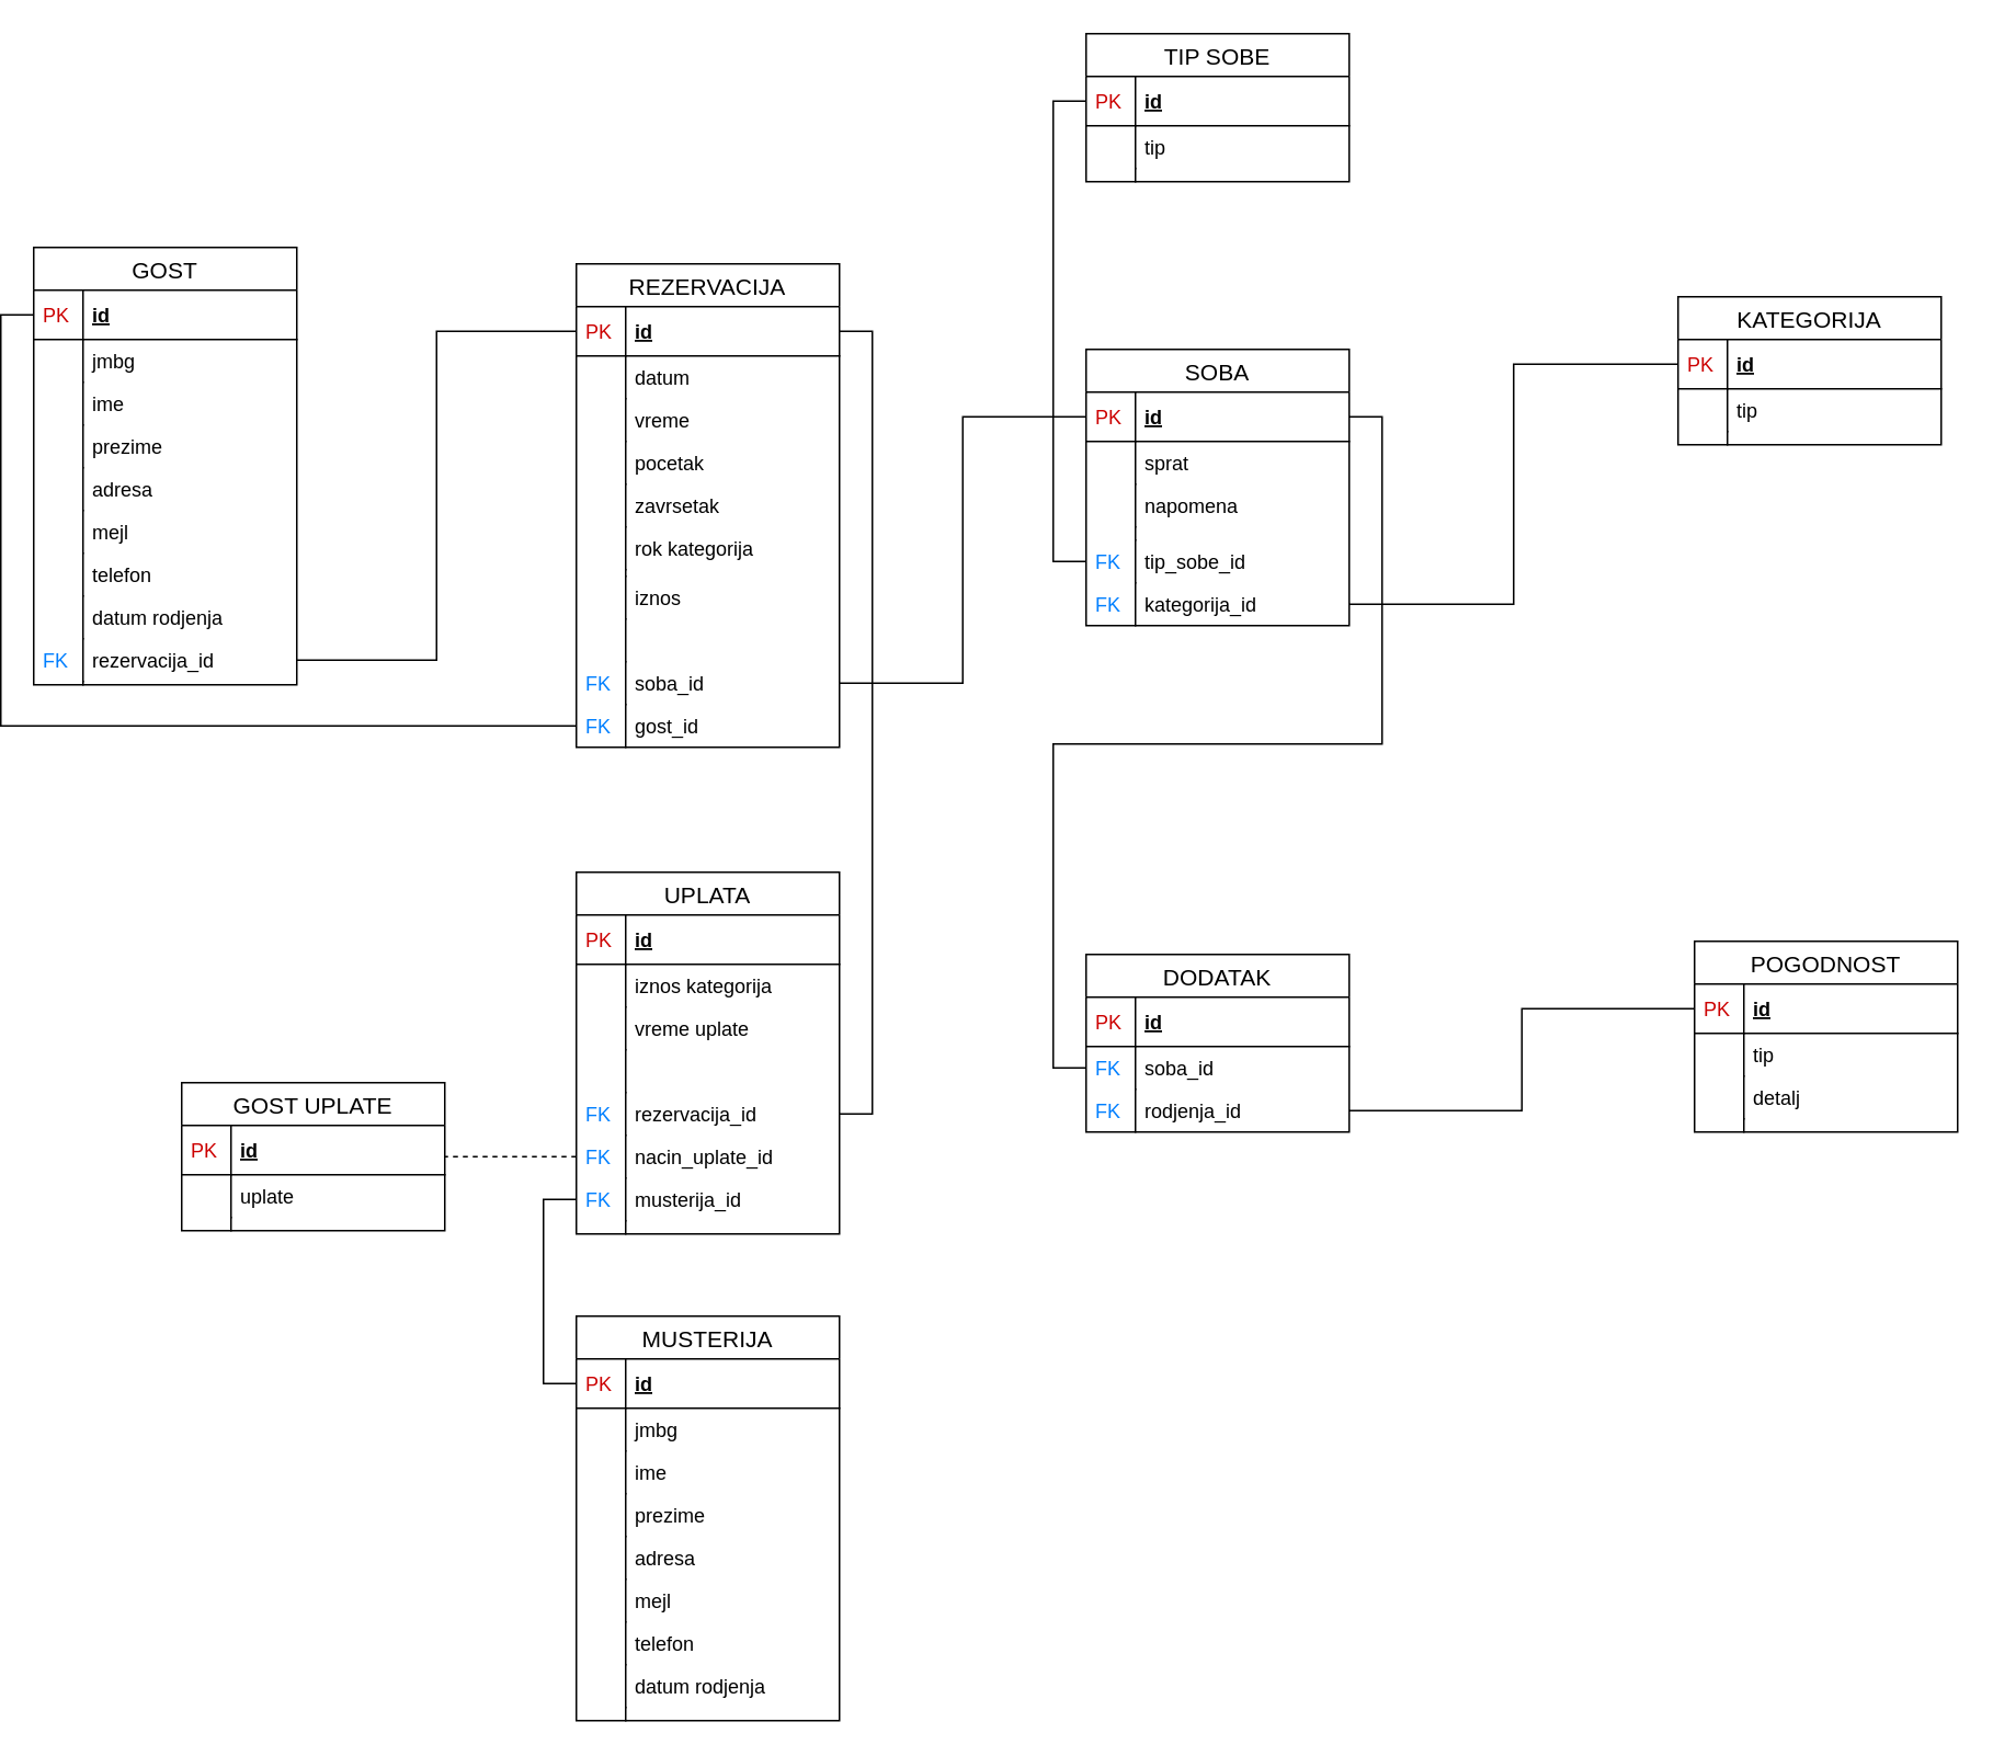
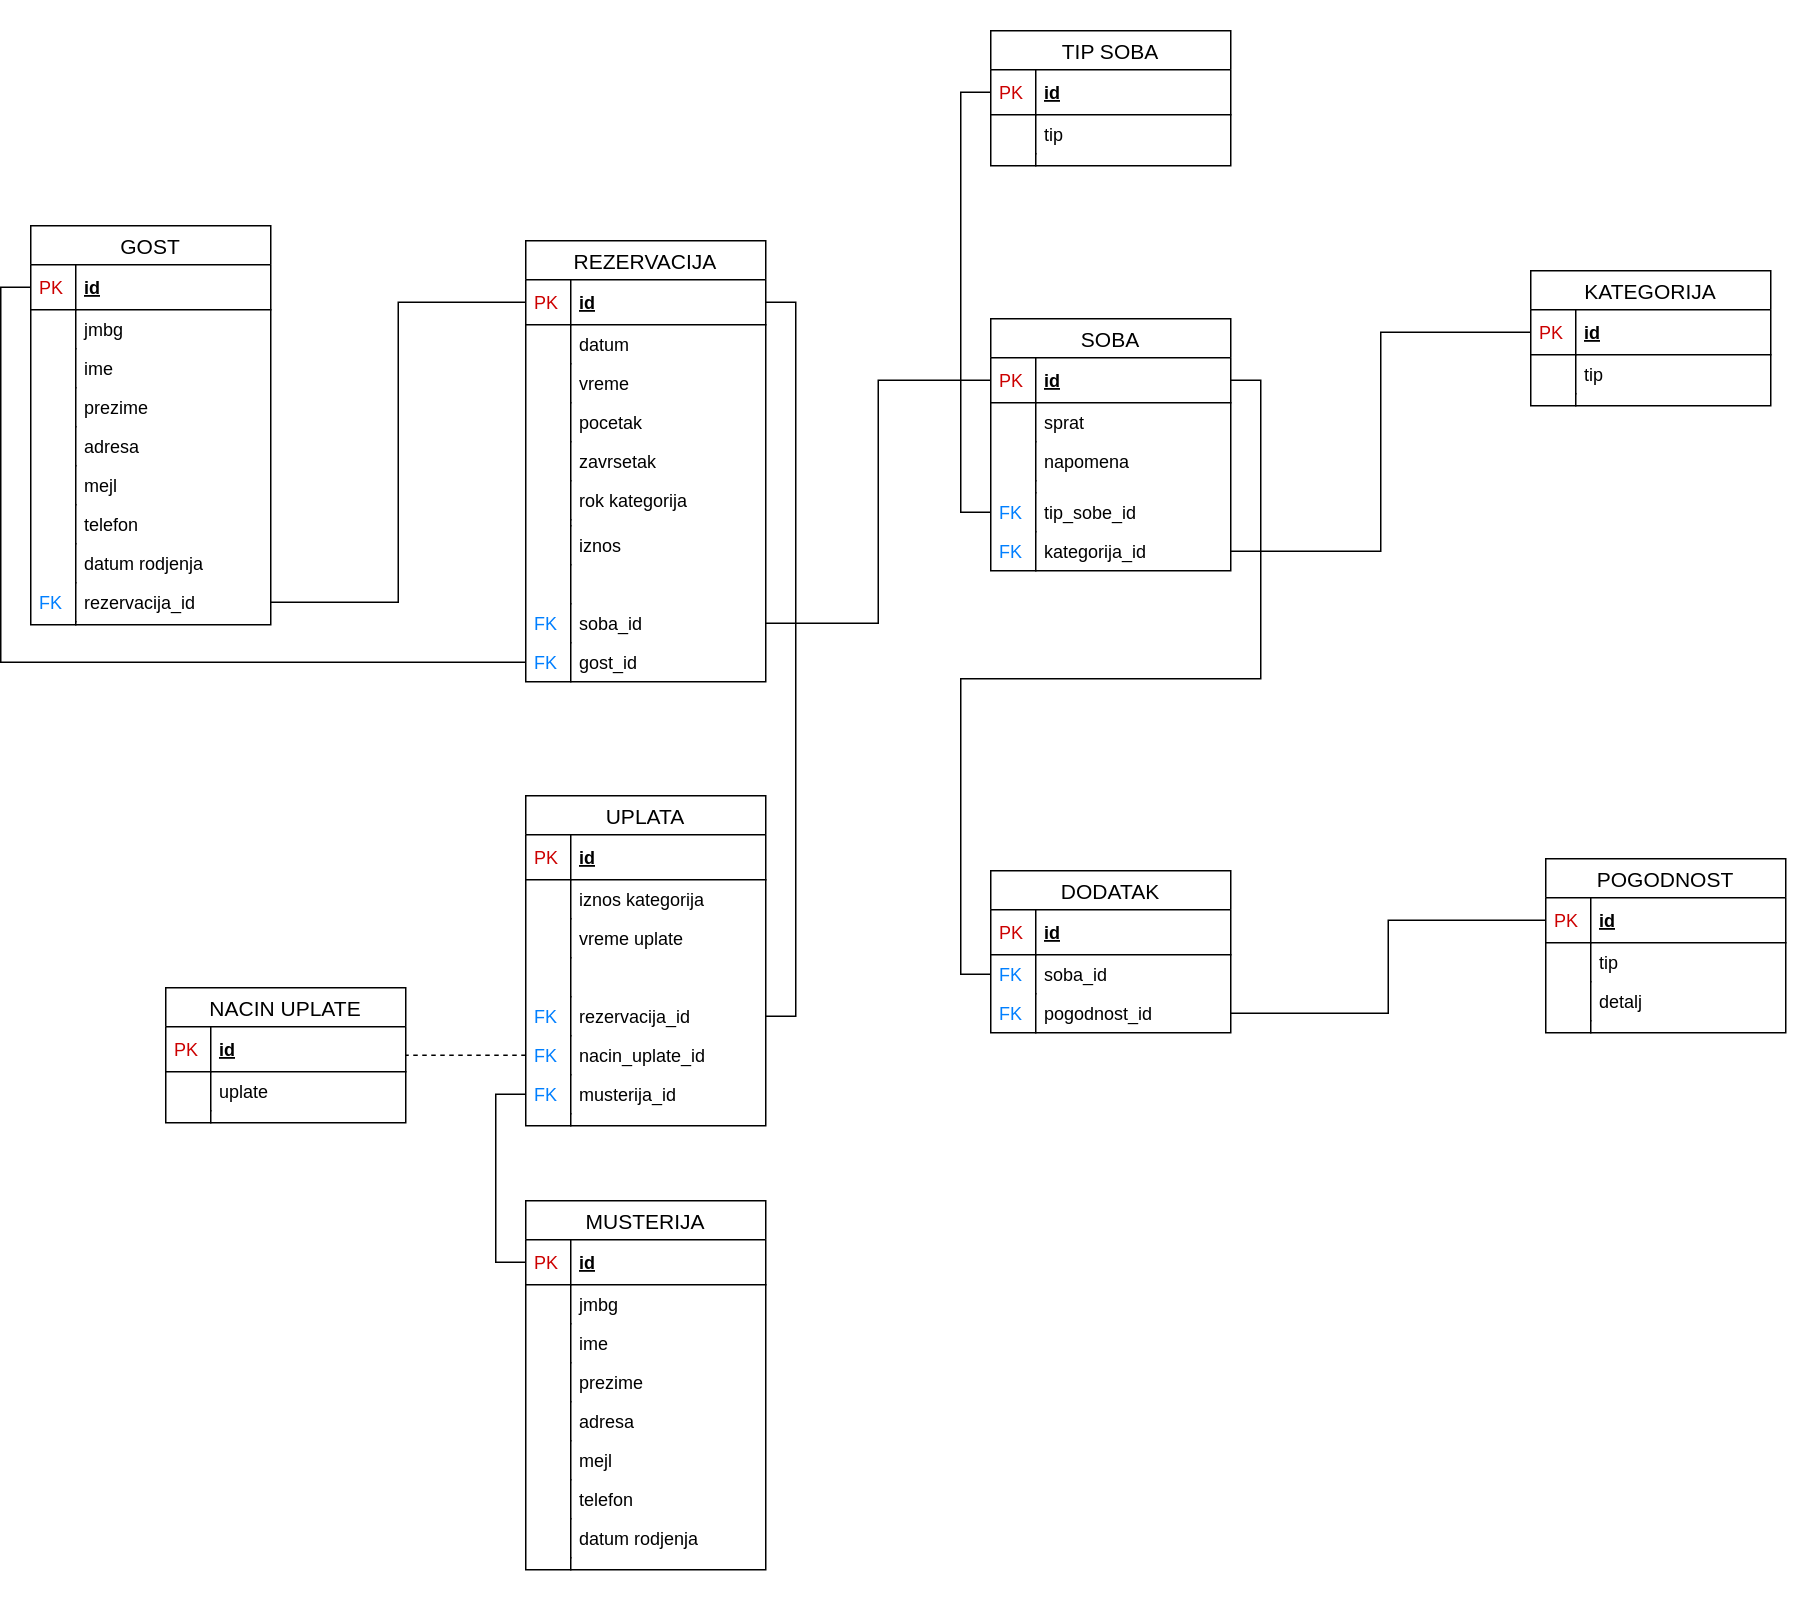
- <mxCell id="2" value="TIP SOBE" style="swimlane;fontStyle=0;childLayout=stackLayout;horizontal=1;startSize=26;horizontalStack=0;resizeParent=1;resizeParentMax=0;resizeLast=0;collapsible=1;marginBottom=0;align=center;fontSize=14;" parent="1" vertex="1"><mxGeometry x="660" y="20" width="160" height="90" as="geometry"><mxRectangle x="-390" y="180" width="70" height="26" as="alternateBounds" /></mxGeometry></mxCell>
+ <mxCell id="2" value="TIP SOBA" style="swimlane;fontStyle=0;childLayout=stackLayout;horizontal=1;startSize=26;horizontalStack=0;resizeParent=1;resizeParentMax=0;resizeLast=0;collapsible=1;marginBottom=0;align=center;fontSize=14;" parent="1" vertex="1"><mxGeometry x="660" y="20" width="160" height="90" as="geometry"><mxRectangle x="-390" y="180" width="70" height="26" as="alternateBounds" /></mxGeometry></mxCell>
- <mxCell id="116" value="GOST UPLATE" style="swimlane;fontStyle=0;childLayout=stackLayout;horizontal=1;startSize=26;horizontalStack=0;resizeParent=1;resizeParentMax=0;resizeLast=0;collapsible=1;marginBottom=0;align=center;fontSize=14;" vertex="1" parent="1"><mxGeometry x="110" y="658" width="160" height="90" as="geometry"><mxRectangle x="-390" y="180" width="70" height="26" as="alternateBounds" /></mxGeometry></mxCell>
+ <mxCell id="116" value="NACIN UPLATE" style="swimlane;fontStyle=0;childLayout=stackLayout;horizontal=1;startSize=26;horizontalStack=0;resizeParent=1;resizeParentMax=0;resizeLast=0;collapsible=1;marginBottom=0;align=center;fontSize=14;" vertex="1" parent="1"><mxGeometry x="110" y="658" width="160" height="90" as="geometry"><mxRectangle x="-390" y="180" width="70" height="26" as="alternateBounds" /></mxGeometry></mxCell>
- <mxCell id="63" value="rodjenja_id" style="shape=partialRectangle;top=0;left=0;right=0;bottom=0;align=left;verticalAlign=top;fillColor=none;spacingLeft=34;spacingRight=4;overflow=hidden;rotatable=0;points=[[0,0.5],[1,0.5]];portConstraint=eastwest;dropTarget=0;fontSize=12;" parent="58" vertex="1"><mxGeometry y="82" width="160" height="26" as="geometry" /></mxCell>
+ <mxCell id="63" value="pogodnost_id" style="shape=partialRectangle;top=0;left=0;right=0;bottom=0;align=left;verticalAlign=top;fillColor=none;spacingLeft=34;spacingRight=4;overflow=hidden;rotatable=0;points=[[0,0.5],[1,0.5]];portConstraint=eastwest;dropTarget=0;fontSize=12;" parent="58" vertex="1"><mxGeometry y="82" width="160" height="26" as="geometry" /></mxCell>
